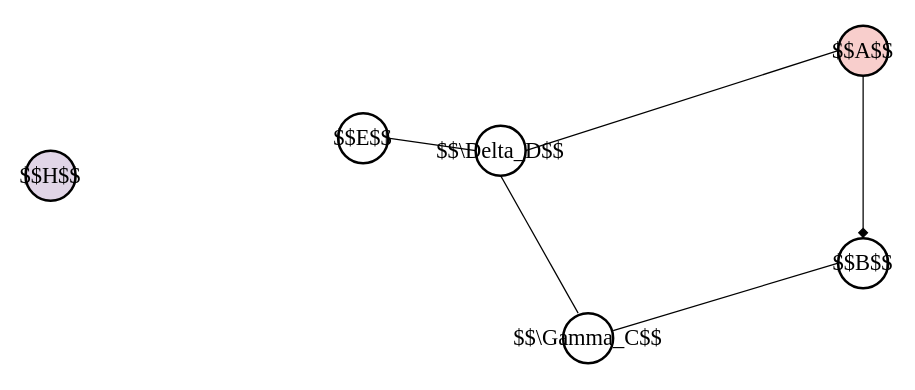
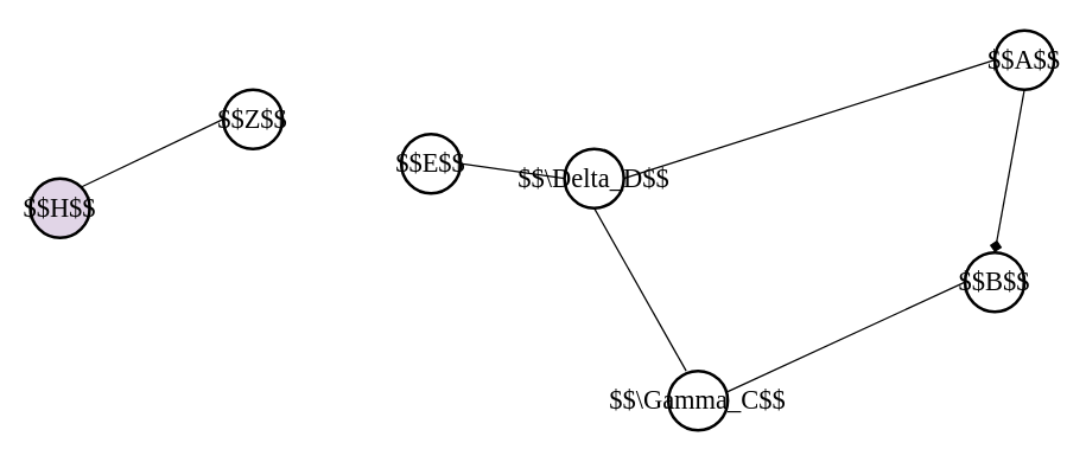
- <mxCell id="6" value="$$A$$" style="ellipse;whiteSpace=wrap;html=1;aspect=fixed;strokeWidth=2;fontFamily=Verdana;fontSize=18;align=center;fillColor=#f8cecc;" vertex="1" parent="2"><mxGeometry x="650" width="40" height="40" as="geometry" /></mxCell>
+ <mxCell id="6" value="$$A$$" style="ellipse;whiteSpace=wrap;html=1;aspect=fixed;strokeWidth=2;fontFamily=Verdana;fontSize=18;align=center;" vertex="1" parent="2"><mxGeometry x="650" width="40" height="40" as="geometry" /></mxCell>
+ <mxCell id="4" value="$$Z$$" style="ellipse;whiteSpace=wrap;html=1;aspect=fixed;strokeWidth=2;fontFamily=Verdana;fontSize=18;align=center;" vertex="1" parent="2"><mxGeometry x="130" y="40" width="40" height="40" as="geometry" /></mxCell>
+ <mxCell id="10" value="" style="endArrow=none;html=1;strokeWidth=1;fontFamily=Verdana;fontSize=18;rounded=0;exitX=1;exitY=0;exitDx=0;exitDy=0;entryX=0;entryY=0.5;entryDx=0;entryDy=0;" edge="1" parent="2" source="3" target="4"><mxGeometry width="50" height="50" relative="1" as="geometry"><mxPoint x="290" y="280" as="sourcePoint" /><mxPoint x="340" y="230" as="targetPoint" /></mxGeometry></mxCell>
- <mxCell id="9" value="$$B$$" style="ellipse;whiteSpace=wrap;html=1;aspect=fixed;strokeWidth=2;fontFamily=Verdana;fontSize=18;align=center;" vertex="1" parent="2"><mxGeometry x="650" y="170" width="40" height="40" as="geometry" /></mxCell>
+ <mxCell id="9" value="$$B$$" style="ellipse;whiteSpace=wrap;html=1;aspect=fixed;strokeWidth=2;fontFamily=Verdana;fontSize=18;align=center;" vertex="1" parent="2"><mxGeometry x="630" y="150" width="40" height="40" as="geometry" /></mxCell>
